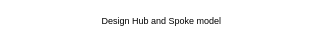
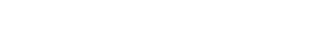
- <mxCell id="2" value="Design Hub and Spoke model&lt;div&gt;&lt;br&gt;&lt;/div&gt;" style="text;html=1;whiteSpace=wrap;strokeColor=none;fillColor=none;align=center;verticalAlign=middle;rounded=0;" parent="1" vertex="1"><mxGeometry x="20" y="20" width="390" height="30" as="geometry" /></mxCell>
